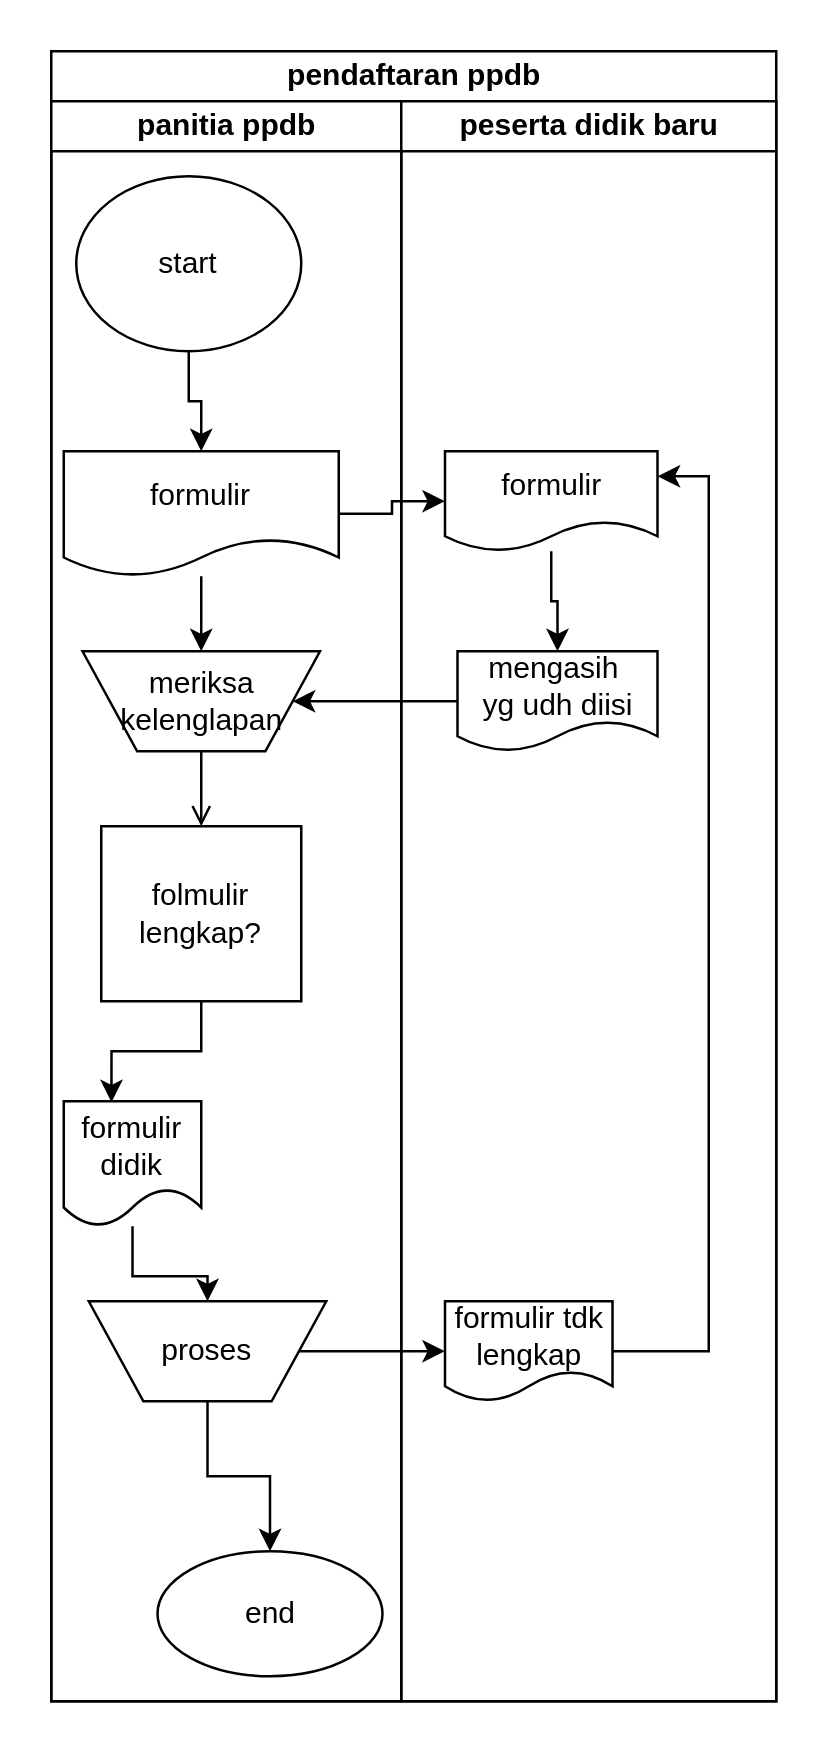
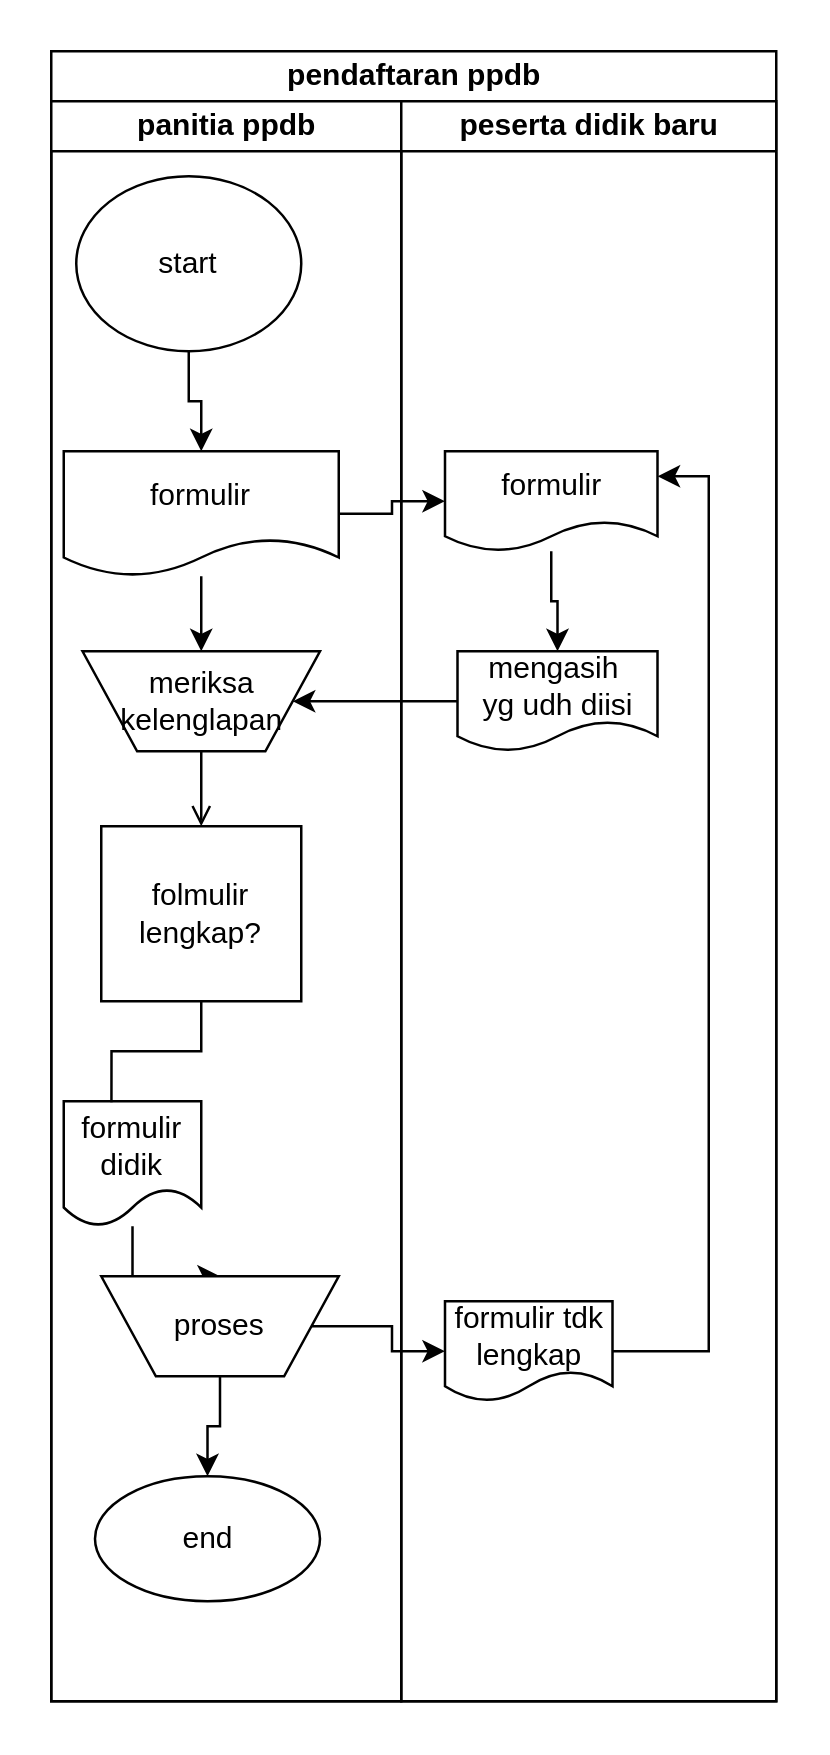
- <mxCell id="13" style="edgeStyle=orthogonalEdgeStyle;rounded=0;orthogonalLoop=1;jettySize=auto;html=1;entryX=0.347;entryY=0.008;entryDx=0;entryDy=0;entryPerimeter=0;" edge="1" parent="3" source="10" target="12"><mxGeometry relative="1" as="geometry" /></mxCell>
+ <mxCell id="13" style="edgeStyle=orthogonalEdgeStyle;rounded=0;orthogonalLoop=1;jettySize=auto;html=1;entryX=0.347;entryY=0.008;entryDx=0;entryDy=0;entryPerimeter=0;endArrow=none;" edge="1" parent="3" source="10" target="12"><mxGeometry relative="1" as="geometry" /></mxCell>
- <mxCell id="15" value="proses" style="verticalLabelPosition=middle;verticalAlign=middle;html=1;shape=trapezoid;perimeter=trapezoidPerimeter;whiteSpace=wrap;size=0.23;arcSize=10;flipV=1;labelPosition=center;align=center;" vertex="1" parent="3"><mxGeometry x="15" y="480" width="95" height="40" as="geometry" /></mxCell>
+ <mxCell id="15" value="proses" style="verticalLabelPosition=middle;verticalAlign=middle;html=1;shape=trapezoid;perimeter=trapezoidPerimeter;whiteSpace=wrap;size=0.23;arcSize=10;flipV=1;labelPosition=center;align=center;" vertex="1" parent="3"><mxGeometry x="20" y="470" width="95" height="40" as="geometry" /></mxCell>
- <mxCell id="16" value="end" style="ellipse;whiteSpace=wrap;html=1;" vertex="1" parent="3"><mxGeometry x="42.5" y="580" width="90" height="50" as="geometry" /></mxCell>
+ <mxCell id="16" value="end" style="ellipse;whiteSpace=wrap;html=1;" vertex="1" parent="3"><mxGeometry x="17.5" y="550" width="90" height="50" as="geometry" /></mxCell>
